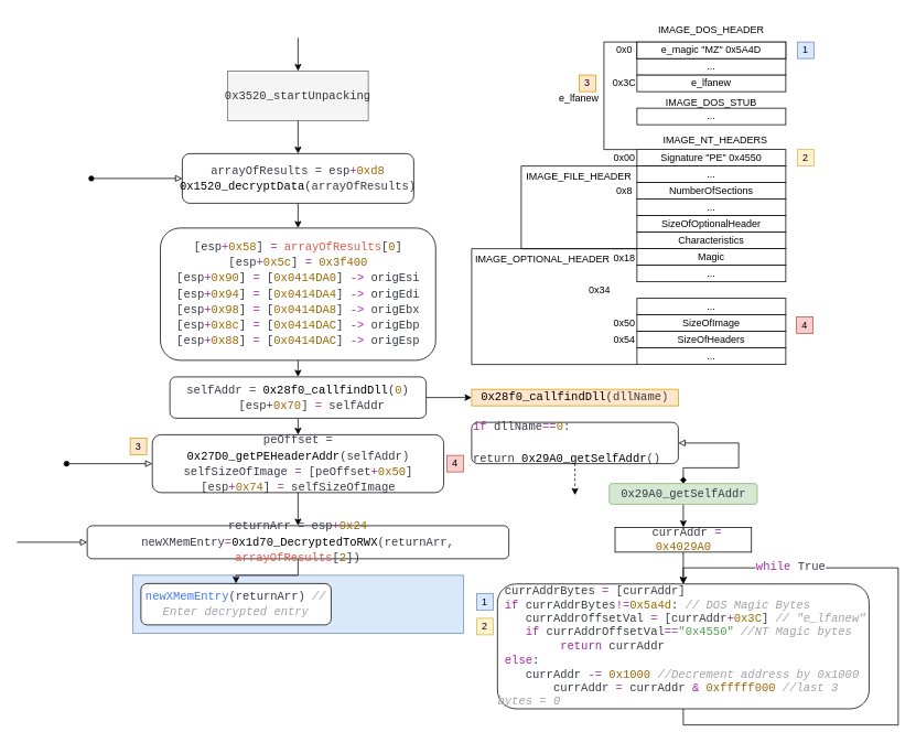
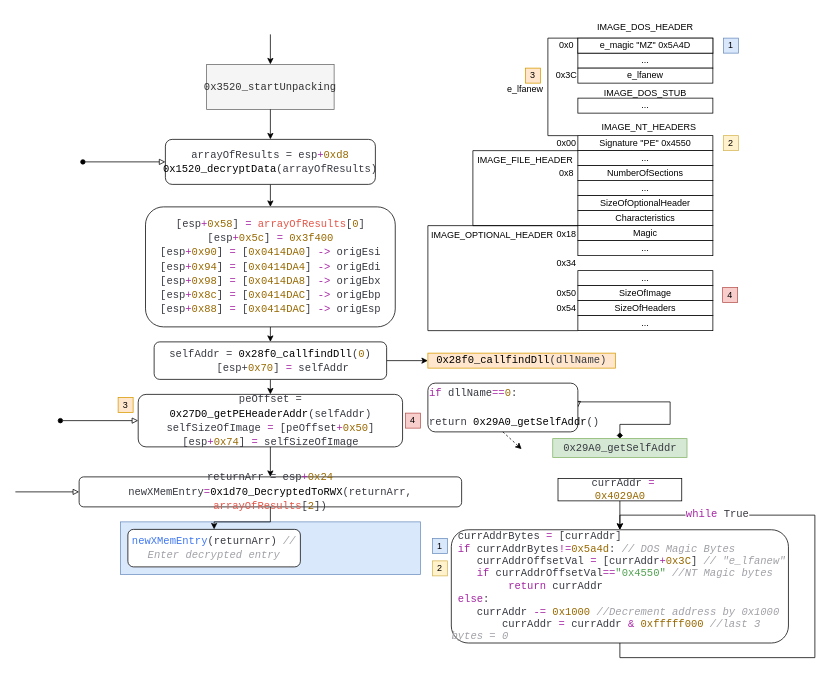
- <mxCell id="71" value="0x34" style="text;html=1;strokeColor=none;fillColor=none;align=center;verticalAlign=middle;whiteSpace=wrap;rounded=0;" vertex="1" parent="1"><mxGeometry x="710" y="337.5" width="30" height="25" as="geometry" /></mxCell>
+ <mxCell id="71" value="0x34" style="text;html=1;strokeColor=none;fillColor=none;align=center;verticalAlign=middle;whiteSpace=wrap;rounded=0;" vertex="1" parent="1"><mxGeometry x="740" y="337.5" width="30" height="25" as="geometry" /></mxCell>
- <mxCell id="17" value="&lt;div style=&quot;color: rgb(56, 58, 66); font-family: Consolas, &amp;quot;Courier New&amp;quot;, monospace; font-size: 14px; line-height: 19px;&quot;&gt;&lt;div style=&quot;&quot;&gt;&lt;div style=&quot;line-height: 19px;&quot;&gt;&lt;div style=&quot;&quot;&gt;&lt;span style=&quot;color: rgb(166, 38, 164);&quot;&gt;if&lt;/span&gt; dllName&lt;span style=&quot;color: rgb(166, 38, 164);&quot;&gt;==&lt;/span&gt;&lt;span style=&quot;color: rgb(152, 104, 1);&quot;&gt;0&lt;/span&gt;:&lt;br&gt;&lt;/div&gt;&lt;div style=&quot;&quot;&gt;&amp;nbsp; &amp;nbsp; return&amp;nbsp;&lt;span style=&quot;color: #000000;&quot;&gt;0x29A0_getSelfAddr&lt;/span&gt;()&lt;/div&gt;&lt;/div&gt;&lt;/div&gt;&lt;/div&gt;" style="rounded=1;whiteSpace=wrap;html=1;align=left;" vertex="1" parent="1"><mxGeometry x="570" y="510" width="250" height="50" as="geometry" /></mxCell>
+ <mxCell id="17" value="&lt;div style=&quot;color: rgb(56, 58, 66); font-family: Consolas, &amp;quot;Courier New&amp;quot;, monospace; font-size: 14px; line-height: 19px;&quot;&gt;&lt;div style=&quot;&quot;&gt;&lt;div style=&quot;line-height: 19px;&quot;&gt;&lt;div style=&quot;&quot;&gt;&lt;span style=&quot;color: rgb(166, 38, 164);&quot;&gt;if&lt;/span&gt; dllName&lt;span style=&quot;color: rgb(166, 38, 164);&quot;&gt;==&lt;/span&gt;&lt;span style=&quot;color: rgb(152, 104, 1);&quot;&gt;0&lt;/span&gt;:&lt;br&gt;&lt;/div&gt;&lt;div style=&quot;&quot;&gt;&amp;nbsp; &amp;nbsp; return&amp;nbsp;&lt;span style=&quot;color: #000000;&quot;&gt;0x29A0_getSelfAddr&lt;/span&gt;()&lt;/div&gt;&lt;/div&gt;&lt;/div&gt;&lt;/div&gt;" style="rounded=1;whiteSpace=wrap;html=1;align=left;" vertex="1" parent="1"><mxGeometry x="570" y="510" width="200" height="65" as="geometry" /></mxCell>
- <mxCell id="20" value="&lt;div style=&quot;color: rgb(56, 58, 66); font-family: Consolas, &amp;quot;Courier New&amp;quot;, monospace; font-size: 14px; line-height: 19px;&quot;&gt;&lt;div style=&quot;&quot;&gt;0x29A0_getSelfAddr&lt;/div&gt;&lt;div style=&quot;background-color: rgb(250, 250, 250);&quot;&gt;&lt;/div&gt;&lt;/div&gt;" style="whiteSpace=wrap;html=1;fillColor=#d5e8d4;strokeColor=#82b366;rounded=1;" vertex="1" parent="1"><mxGeometry x="736.5" y="584" width="179" height="25" as="geometry" /></mxCell>
+ <mxCell id="20" value="&lt;div style=&quot;color: rgb(56, 58, 66); font-family: Consolas, &amp;quot;Courier New&amp;quot;, monospace; font-size: 14px; line-height: 19px;&quot;&gt;&lt;div style=&quot;&quot;&gt;0x29A0_getSelfAddr&lt;/div&gt;&lt;div style=&quot;background-color: rgb(250, 250, 250);&quot;&gt;&lt;/div&gt;&lt;/div&gt;" style="rounded=0;whiteSpace=wrap;html=1;fillColor=#d5e8d4;strokeColor=#82b366;" vertex="1" parent="1"><mxGeometry x="736.5" y="584" width="179" height="25" as="geometry" /></mxCell>
- <mxCell id="19" style="edgeStyle=orthogonalEdgeStyle;rounded=0;orthogonalLoop=1;jettySize=auto;html=1;exitX=0.5;exitY=1;exitDx=0;exitDy=0;entryX=0.5;entryY=0;entryDx=0;entryDy=0;" edge="1" parent="1" source="20" target="22"><mxGeometry relative="1" as="geometry" /></mxCell>
